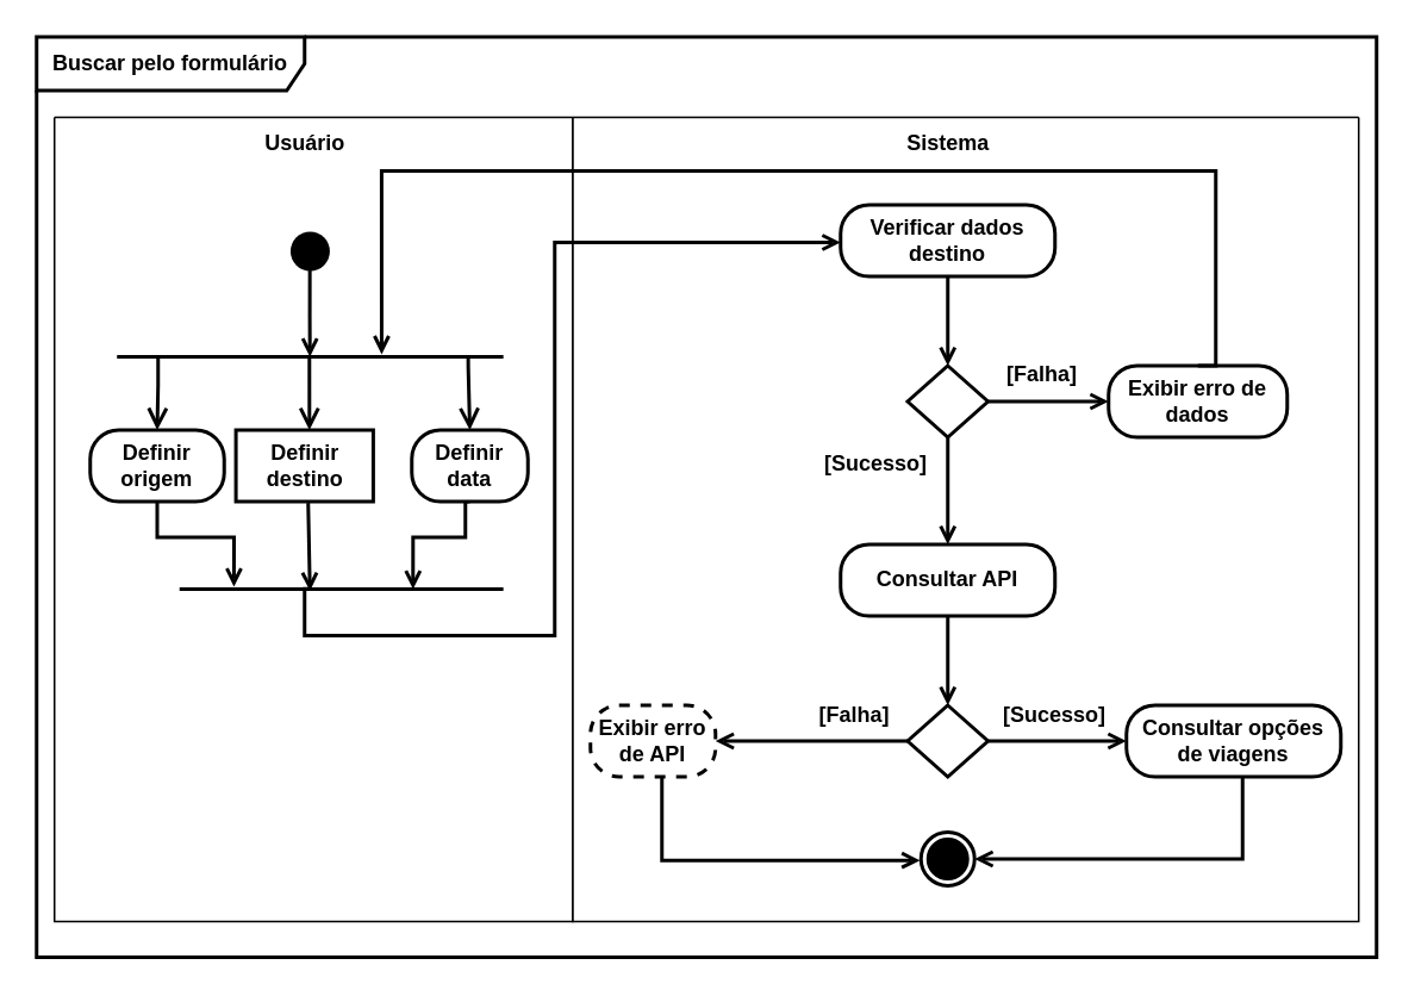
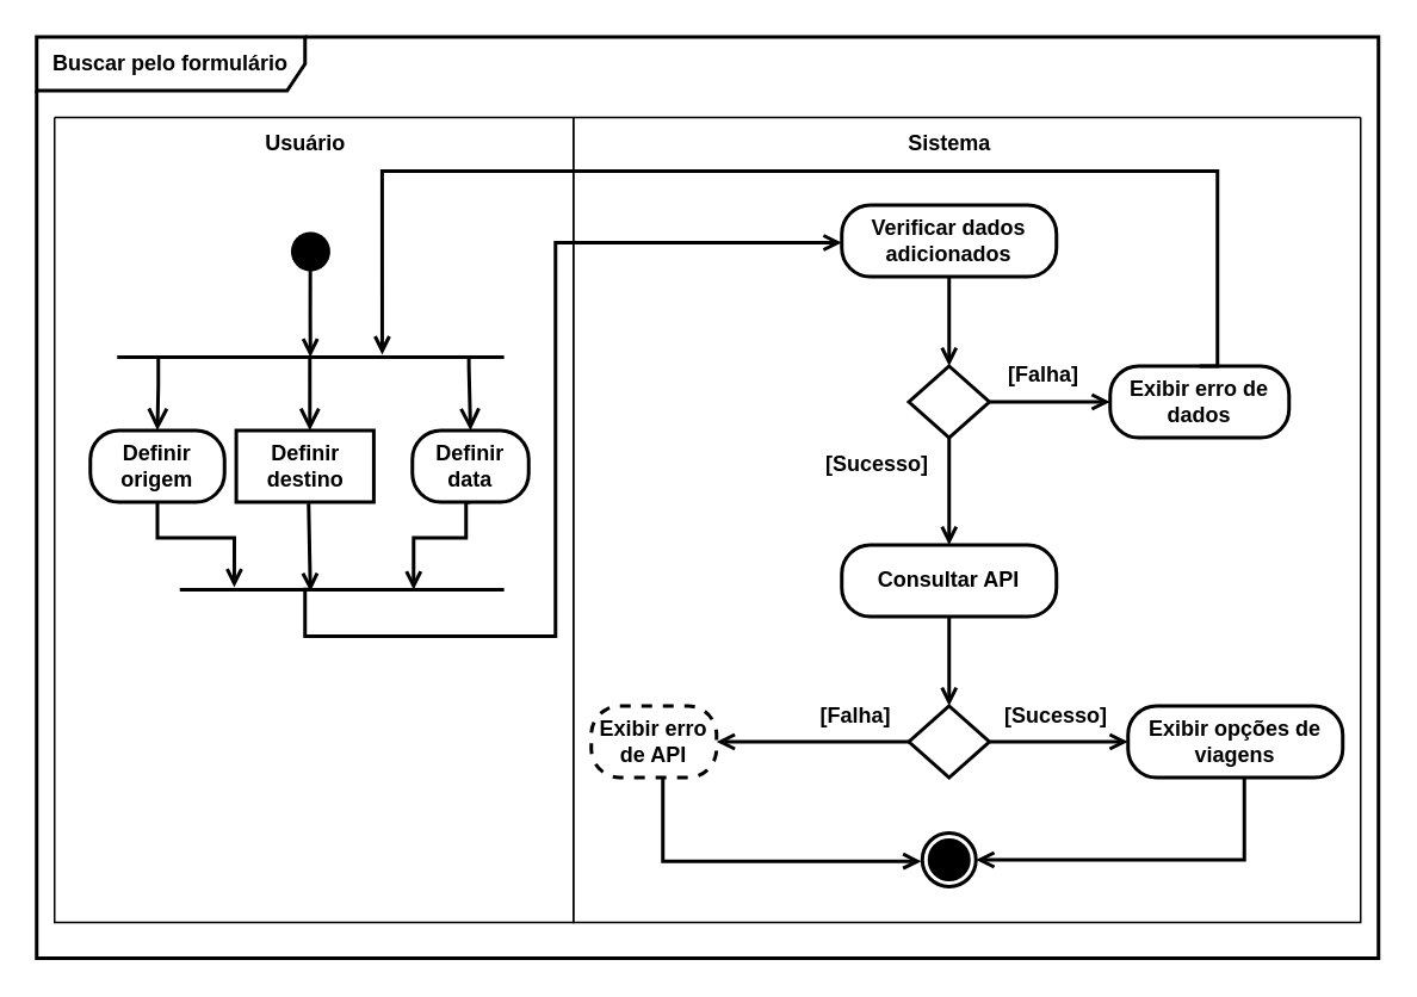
- <mxCell id="19" value="Verificar dados destino" style="rounded=1;whiteSpace=wrap;html=1;arcSize=40;fontColor=#000000;fillColor=#FFFFFF;strokeColor=#000000;strokeWidth=2;fontStyle=1" vertex="1" parent="1"><mxGeometry x="470" y="114" width="120" height="40" as="geometry" /></mxCell>
+ <mxCell id="19" value="Verificar dados adicionados" style="rounded=1;whiteSpace=wrap;html=1;arcSize=40;fontColor=#000000;fillColor=#FFFFFF;strokeColor=#000000;strokeWidth=2;fontStyle=1" vertex="1" parent="1"><mxGeometry x="470" y="114" width="120" height="40" as="geometry" /></mxCell>
- <mxCell id="34" value="Consultar opções de viagens" style="rounded=1;whiteSpace=wrap;html=1;arcSize=40;fontColor=#000000;fillColor=#FFFFFF;strokeColor=#000000;strokeWidth=2;fontStyle=1" vertex="1" parent="1"><mxGeometry x="630" y="394" width="120" height="40" as="geometry" /></mxCell>
+ <mxCell id="34" value="Exibir opções de viagens" style="rounded=1;whiteSpace=wrap;html=1;arcSize=40;fontColor=#000000;fillColor=#FFFFFF;strokeColor=#000000;strokeWidth=2;fontStyle=1" vertex="1" parent="1"><mxGeometry x="630" y="394" width="120" height="40" as="geometry" /></mxCell>
